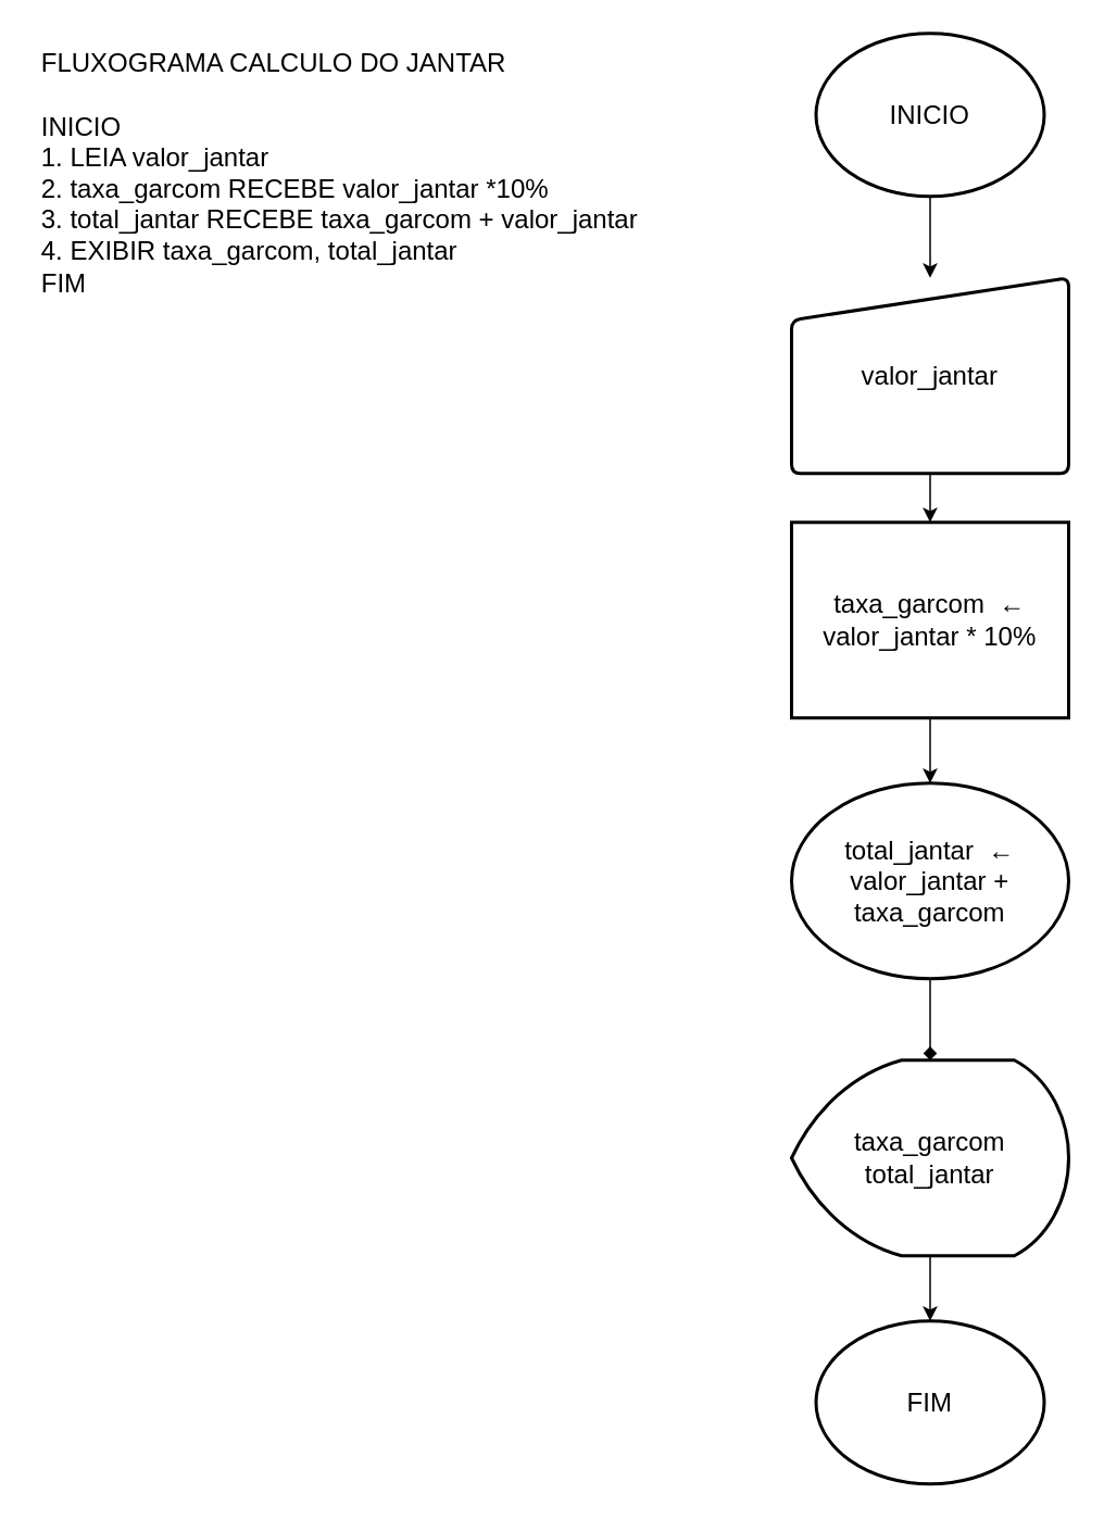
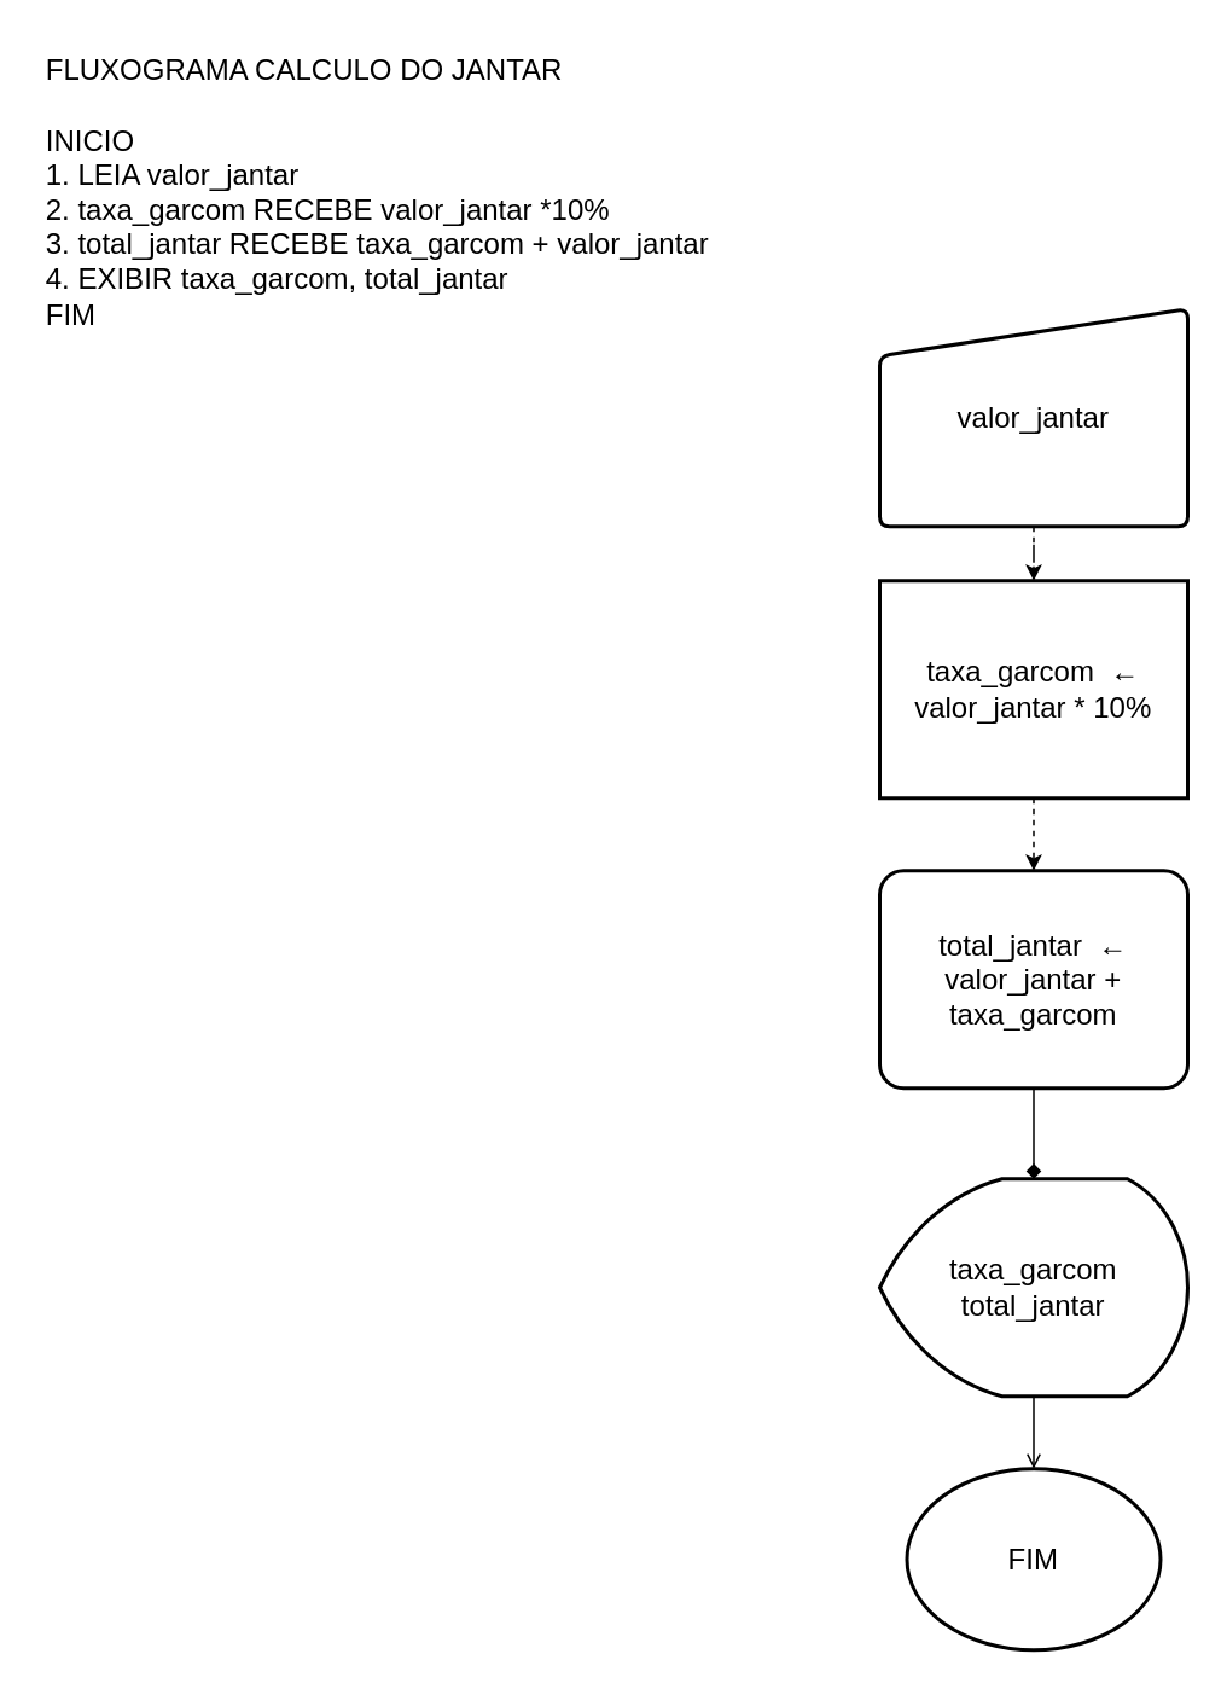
- <mxCell id="3" value="INICIO" style="strokeWidth=2;html=1;shape=mxgraph.flowchart.start_1;whiteSpace=wrap;fontSize=16;" vertex="1" parent="1"><mxGeometry x="500" y="20" width="140" height="100" as="geometry" /></mxCell>
- <mxCell id="2" value="" style="edgeStyle=orthogonalEdgeStyle;rounded=0;orthogonalLoop=1;jettySize=auto;html=1;" edge="1" parent="1" source="3" target="5"><mxGeometry relative="1" as="geometry" /></mxCell>
- <mxCell id="4" value="" style="edgeStyle=orthogonalEdgeStyle;rounded=0;orthogonalLoop=1;jettySize=auto;html=1;fontSize=16;" edge="1" parent="1" source="5" target="7"><mxGeometry relative="1" as="geometry" /></mxCell>
+ <mxCell id="4" value="" style="edgeStyle=orthogonalEdgeStyle;rounded=0;orthogonalLoop=1;jettySize=auto;html=1;fontSize=16;dashed=1;" edge="1" parent="1" source="5" target="7"><mxGeometry relative="1" as="geometry" /></mxCell>
- <mxCell id="6" value="" style="edgeStyle=orthogonalEdgeStyle;rounded=0;orthogonalLoop=1;jettySize=auto;html=1;fontSize=16;" edge="1" parent="1" source="7" target="9"><mxGeometry relative="1" as="geometry" /></mxCell>
+ <mxCell id="6" value="" style="edgeStyle=orthogonalEdgeStyle;rounded=0;orthogonalLoop=1;jettySize=auto;html=1;fontSize=16;dashed=1;" edge="1" parent="1" source="7" target="9"><mxGeometry relative="1" as="geometry" /></mxCell>
- <mxCell id="9" value="total_jantar&amp;nbsp; ← valor_jantar + taxa_garcom" style="ellipse;whiteSpace=wrap;html=1;strokeWidth=2;arcSize=11;fontSize=16;" vertex="1" parent="1"><mxGeometry x="485" y="480" width="170" height="120" as="geometry" /></mxCell>
+ <mxCell id="9" value="total_jantar&amp;nbsp; ← valor_jantar + taxa_garcom" style="whiteSpace=wrap;html=1;strokeWidth=2;rounded=1;arcSize=11;fontSize=16;" vertex="1" parent="1"><mxGeometry x="485" y="480" width="170" height="120" as="geometry" /></mxCell>
- <mxCell id="10" value="" style="edgeStyle=orthogonalEdgeStyle;rounded=0;orthogonalLoop=1;jettySize=auto;html=1;fontSize=16;" edge="1" parent="1" source="11" target="12"><mxGeometry relative="1" as="geometry" /></mxCell>
+ <mxCell id="10" value="" style="edgeStyle=orthogonalEdgeStyle;rounded=0;orthogonalLoop=1;jettySize=auto;html=1;fontSize=16;endArrow=open;" edge="1" parent="1" source="11" target="12"><mxGeometry relative="1" as="geometry" /></mxCell>
